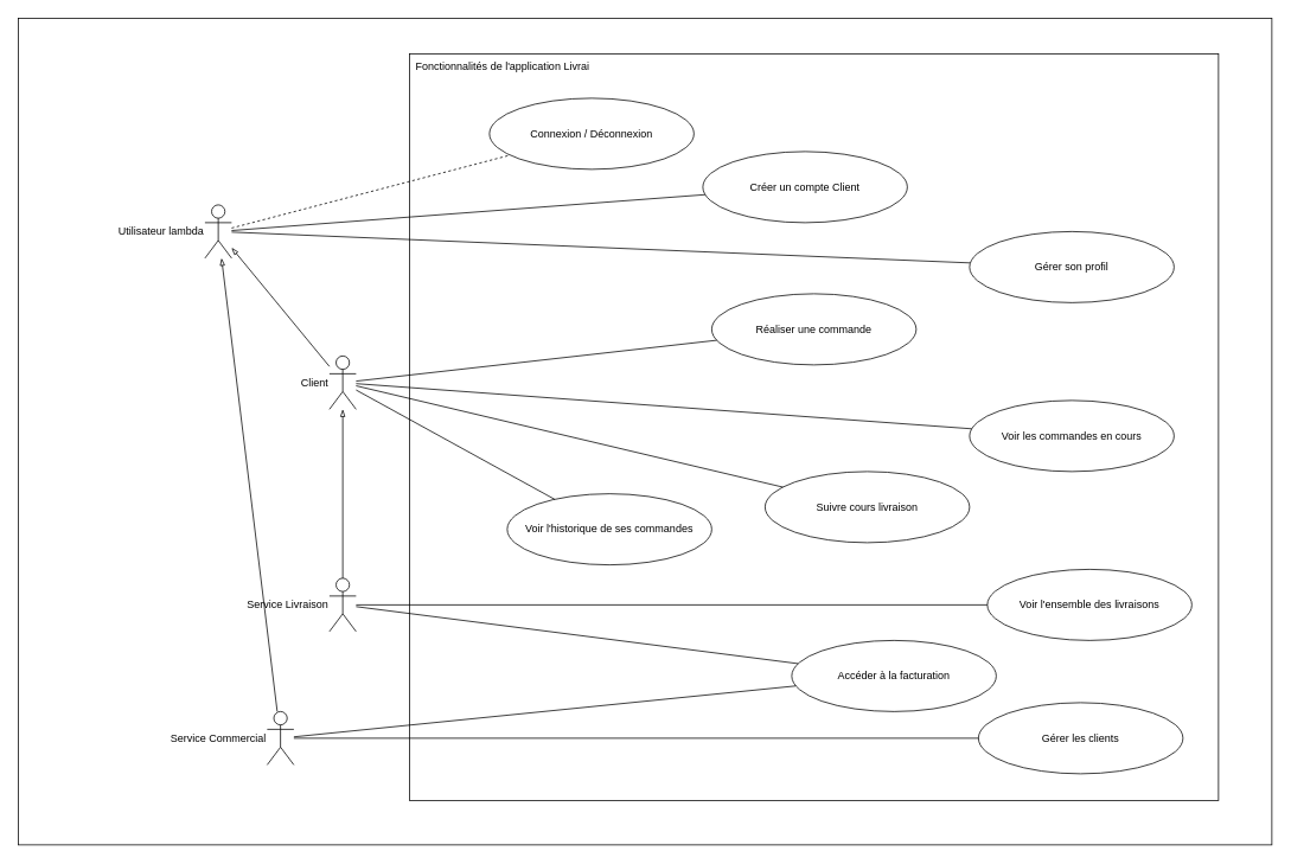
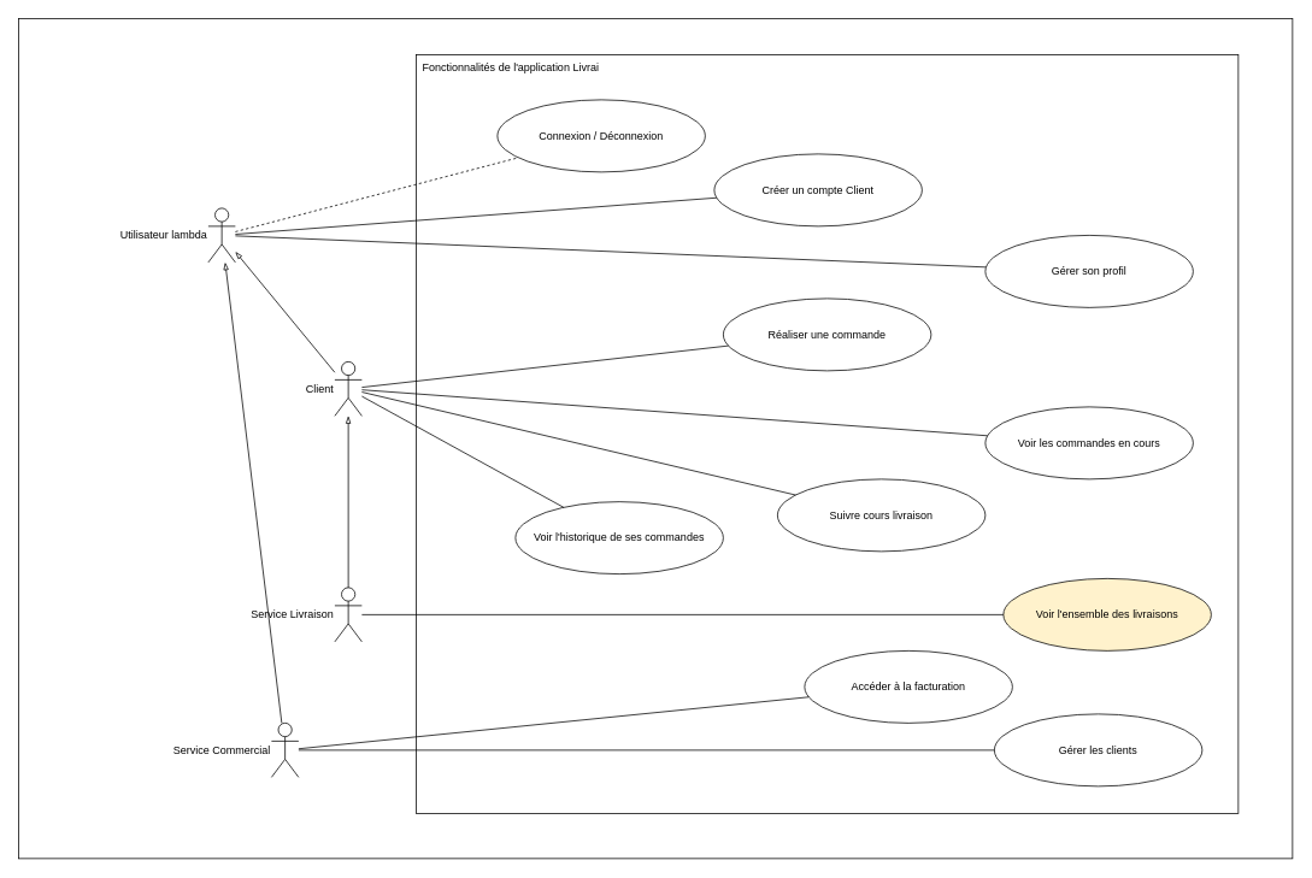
- <mxCell id="29" value="Voir l'ensemble des livraisons" style="ellipse;whiteSpace=wrap;html=1;" vertex="1" parent="1"><mxGeometry x="1110" y="640" width="230" height="80" as="geometry" /></mxCell>
+ <mxCell id="29" value="Voir l'ensemble des livraisons" style="ellipse;whiteSpace=wrap;html=1;fillColor=#fff2cc;" vertex="1" parent="1"><mxGeometry x="1110" y="640" width="230" height="80" as="geometry" /></mxCell>
- <mxCell id="19" value="" style="endArrow=none;html=1;rounded=0;" edge="1" parent="1" source="6" target="18"><mxGeometry width="50" height="50" relative="1" as="geometry"><mxPoint x="520" y="210" as="sourcePoint" /><mxPoint x="720" y="210" as="targetPoint" /></mxGeometry></mxCell>
